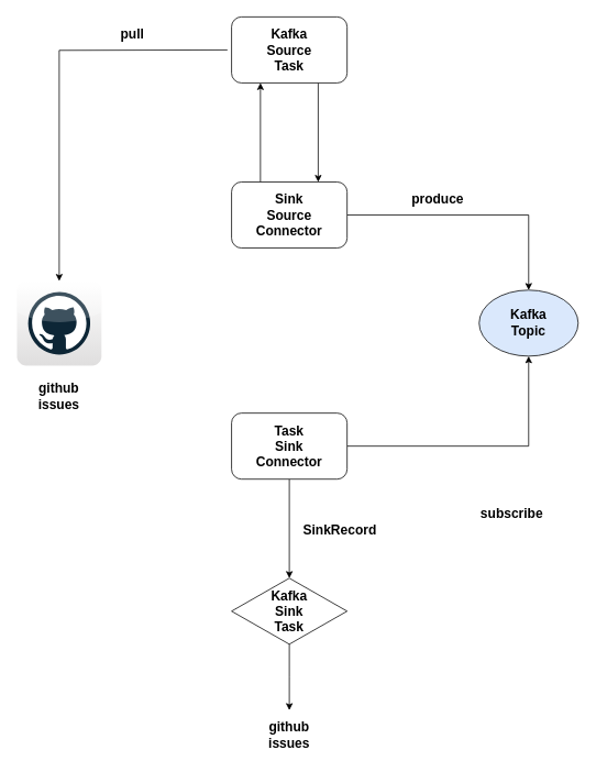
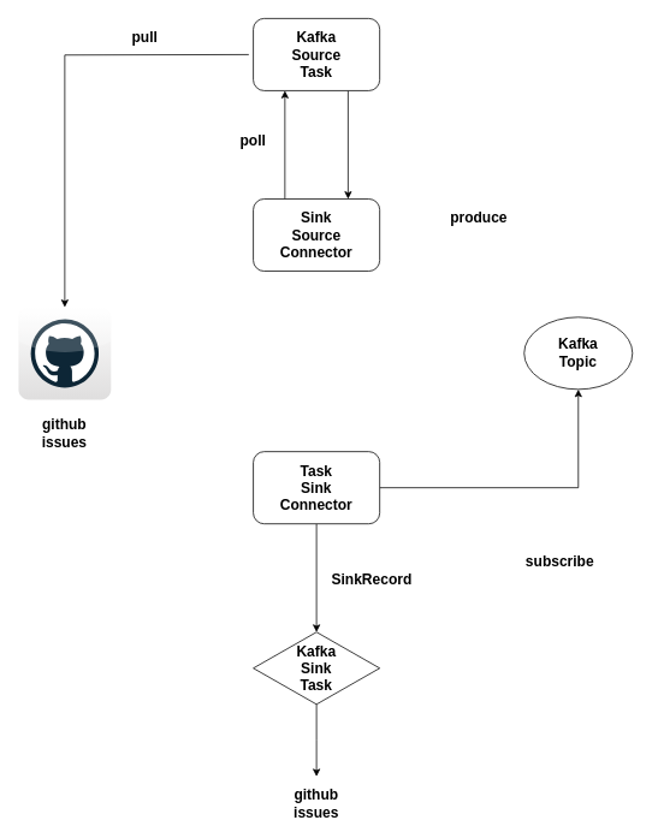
+ <mxCell id="17" value="&lt;b&gt;&lt;font style=&quot;font-size: 16px&quot;&gt;poll&lt;/font&gt;&lt;/b&gt;" style="text;html=1;strokeColor=none;fillColor=none;align=center;verticalAlign=middle;whiteSpace=wrap;rounded=0;" vertex="1" parent="1"><mxGeometry x="260" y="145" width="40" height="20" as="geometry" /></mxCell>
- <mxCell id="5" style="edgeStyle=orthogonalEdgeStyle;rounded=0;orthogonalLoop=1;jettySize=auto;html=1;exitX=1;exitY=0.5;exitDx=0;exitDy=0;entryX=0.5;entryY=0;entryDx=0;entryDy=0;" edge="1" parent="1" source="7" target="3"><mxGeometry relative="1" as="geometry" /></mxCell>
- <mxCell id="3" value="&lt;b style=&quot;font-size: 16px&quot;&gt;Kafka&lt;br&gt;Topic&lt;/b&gt;" style="ellipse;whiteSpace=wrap;html=1;fillColor=#dae8fc;" vertex="1" parent="1"><mxGeometry x="580" y="351" width="120" height="80" as="geometry" /></mxCell>
+ <mxCell id="3" value="&lt;b style=&quot;font-size: 16px&quot;&gt;Kafka&lt;br&gt;Topic&lt;/b&gt;" style="ellipse;whiteSpace=wrap;html=1;" vertex="1" parent="1"><mxGeometry x="580" y="351" width="120" height="80" as="geometry" /></mxCell>
